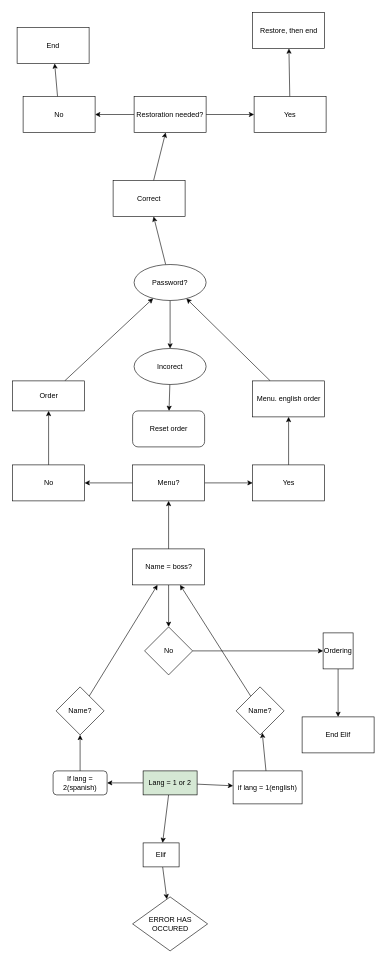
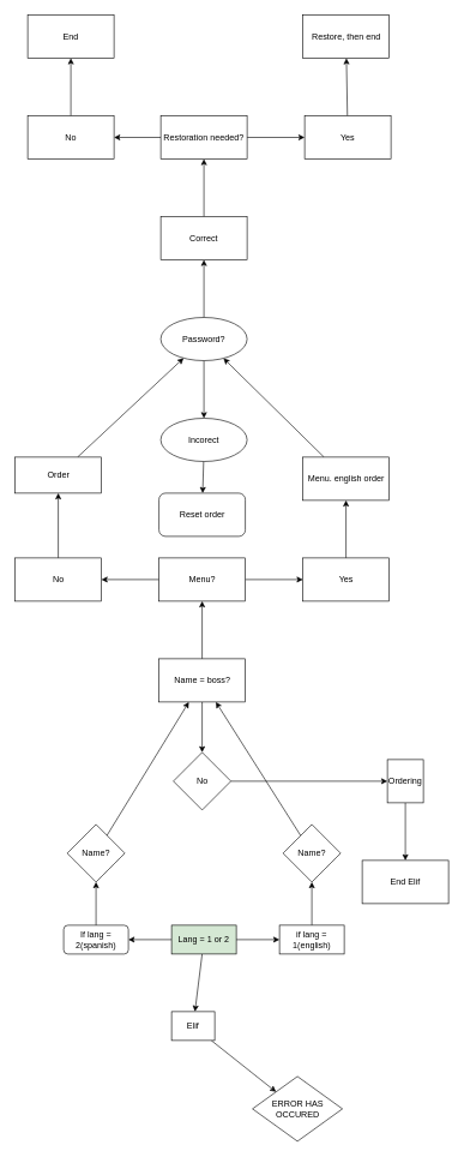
- <mxCell id="51" value="End" style="whiteSpace=wrap;html=1;rounded=0;" vertex="1" parent="1"><mxGeometry x="28" y="45" width="120" height="60" as="geometry" /></mxCell>
+ <mxCell id="51" value="End" style="whiteSpace=wrap;html=1;rounded=0;" vertex="1" parent="1"><mxGeometry x="38" y="20" width="120" height="60" as="geometry" /></mxCell>
- <mxCell id="43" value="Correct" style="whiteSpace=wrap;html=1;rounded=0;" vertex="1" parent="1"><mxGeometry x="188" y="300" width="120" height="60" as="geometry" /></mxCell>
+ <mxCell id="43" value="Correct" style="whiteSpace=wrap;html=1;rounded=0;" vertex="1" parent="1"><mxGeometry x="223" y="300" width="120" height="60" as="geometry" /></mxCell>
- <mxCell id="7" value="if lang = 1(english)" style="rounded=0;whiteSpace=wrap;html=1;" vertex="1" parent="1"><mxGeometry x="388" y="1284" width="115" height="55" as="geometry" /></mxCell>
+ <mxCell id="7" value="if lang = 1(english)" style="rounded=0;whiteSpace=wrap;html=1;" vertex="1" parent="1"><mxGeometry x="388" y="1284" width="90" height="40" as="geometry" /></mxCell>
- <mxCell id="12" value="ERROR HAS OCCURED" style="rhombus;whiteSpace=wrap;html=1;rounded=0;" vertex="1" parent="1"><mxGeometry x="220.5" y="1494" width="125" height="90" as="geometry" /></mxCell>
+ <mxCell id="12" value="ERROR HAS OCCURED" style="rhombus;whiteSpace=wrap;html=1;rounded=0;" vertex="1" parent="1"><mxGeometry x="350.5" y="1494" width="125" height="90" as="geometry" /></mxCell>
